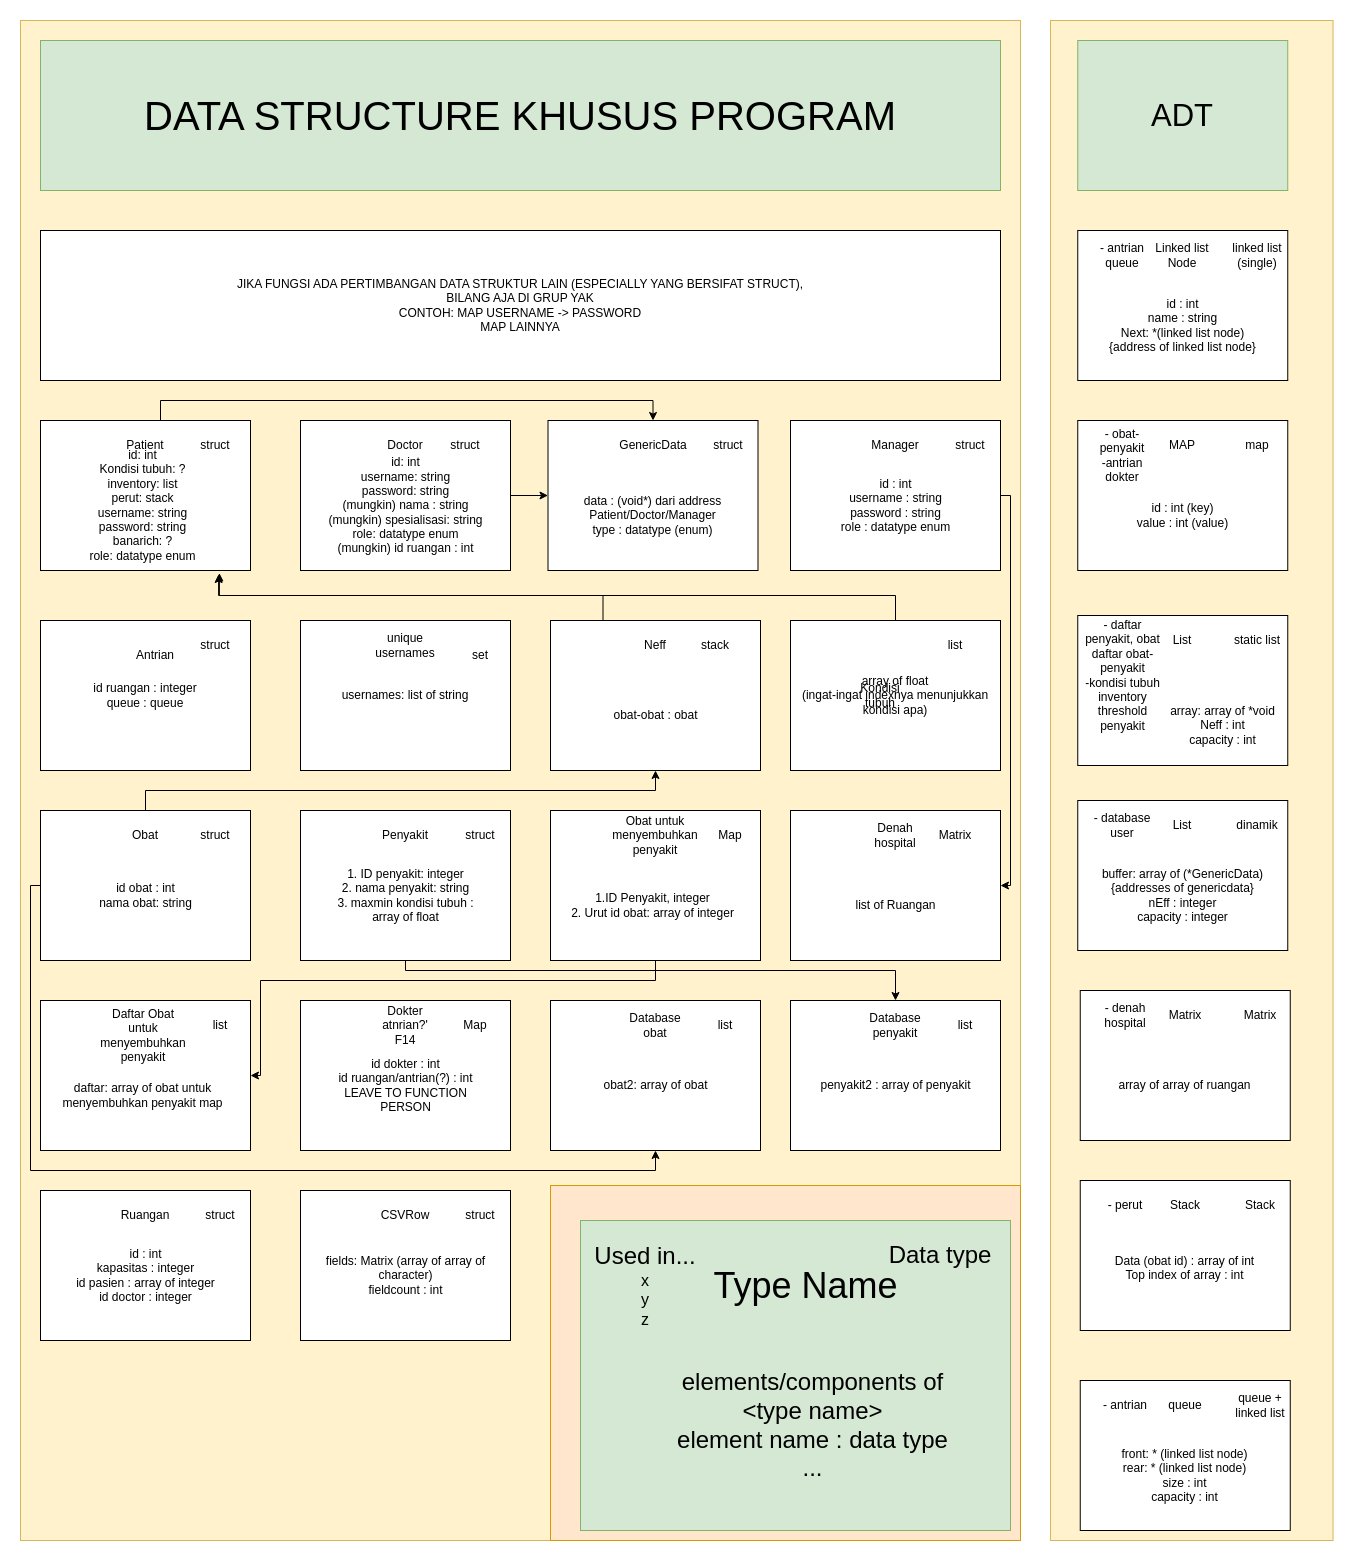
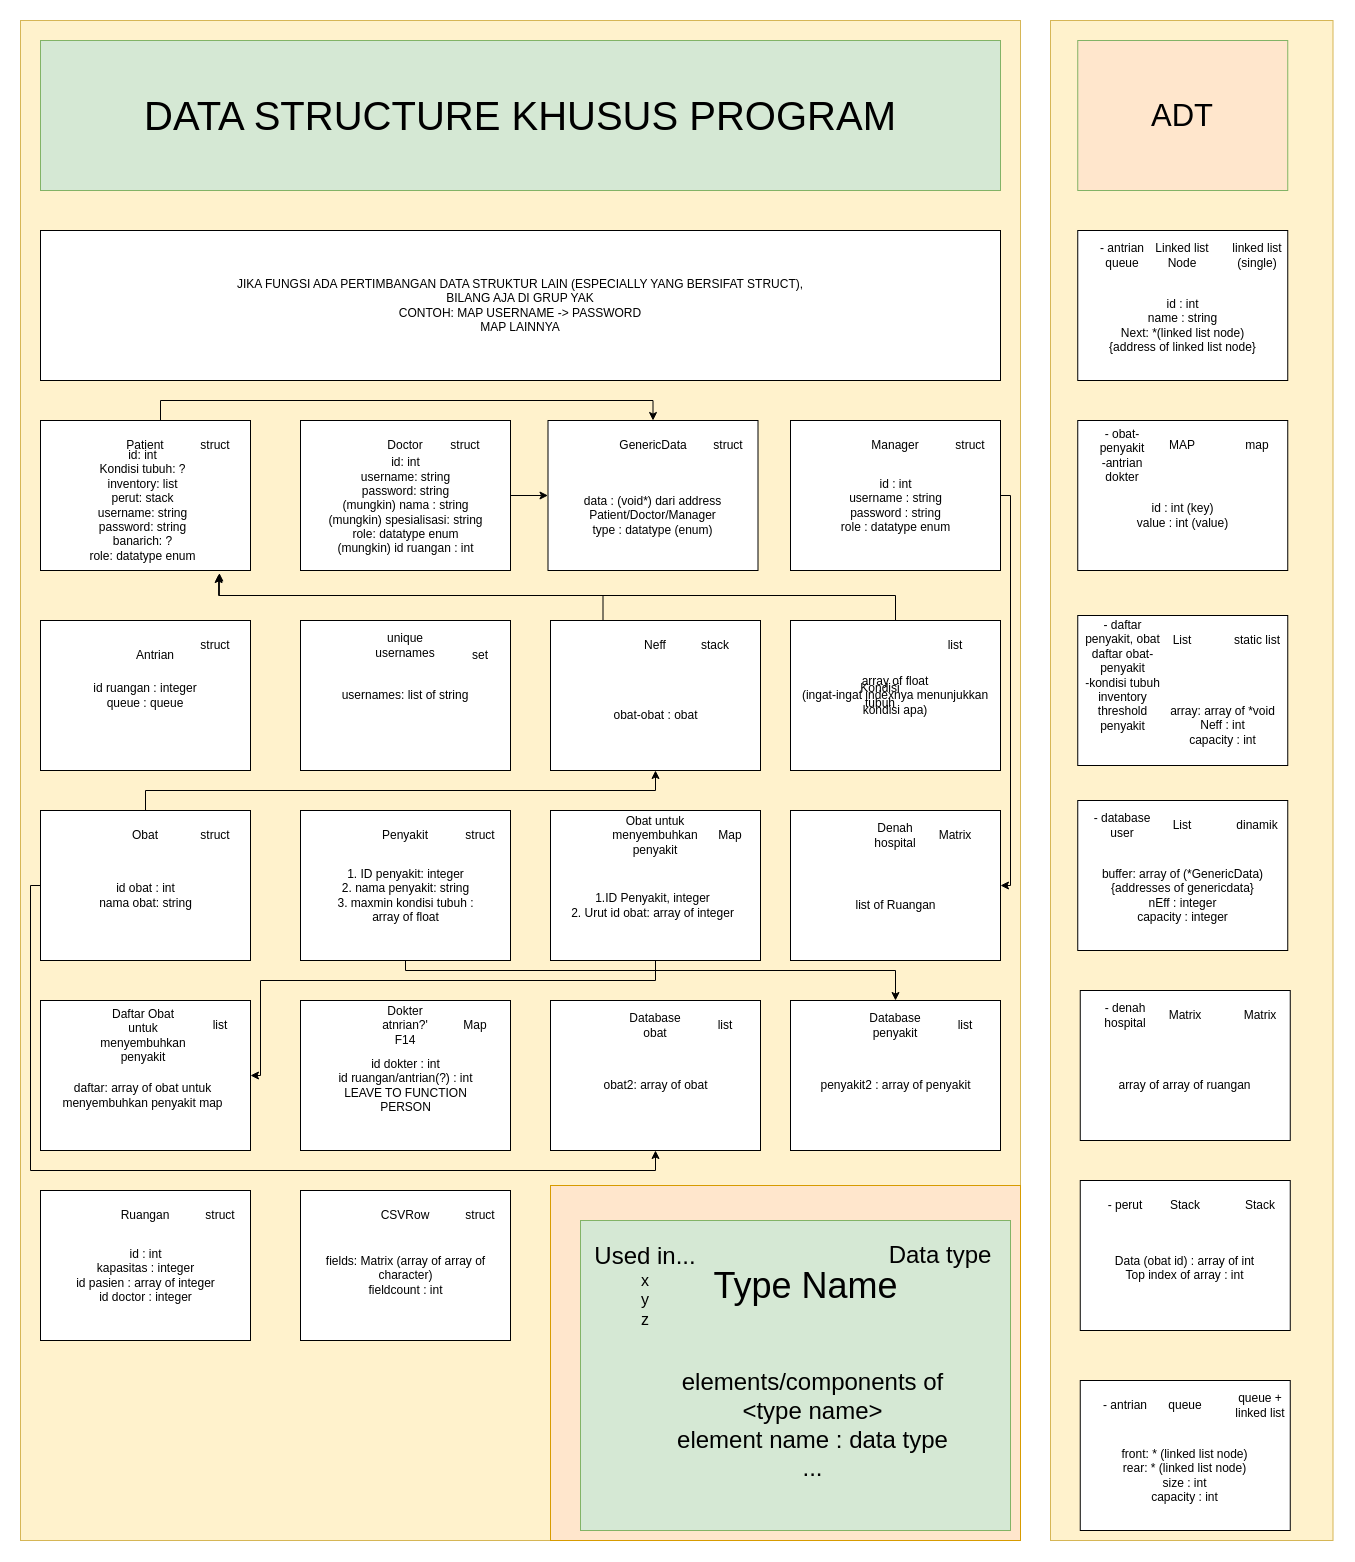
- <mxCell id="121" value="ADT" style="rounded=0;whiteSpace=wrap;html=1;labelBackgroundColor=none;fillColor=#d5e8d4;strokeColor=#82b366;fontSize=31;" parent="1" vertex="1"><mxGeometry x="1077.25" y="40" width="210" height="150" as="geometry" /></mxCell>
+ <mxCell id="121" value="ADT" style="rounded=0;whiteSpace=wrap;html=1;labelBackgroundColor=none;fillColor=#ffe6cc;strokeColor=#82b366;fontSize=31;" parent="1" vertex="1"><mxGeometry x="1077.25" y="40" width="210" height="150" as="geometry" /></mxCell>
